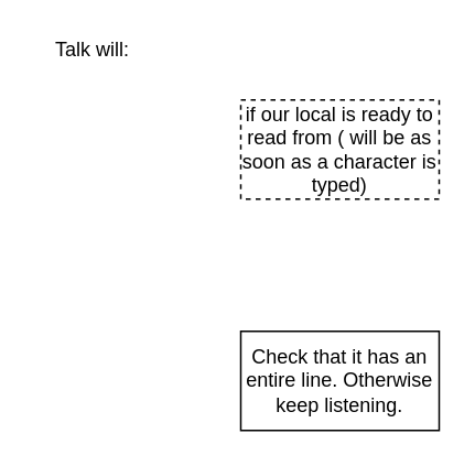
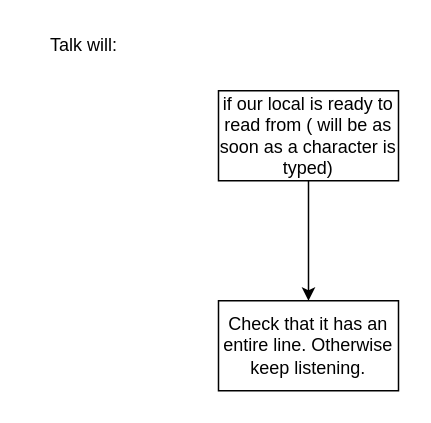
- <mxCell id="4" value="if our local is ready to read from ( will be as soon as a character is typed)" style="whiteSpace=wrap;html=1;dashed=1;" vertex="1" parent="1"><mxGeometry x="145" y="60" width="120" height="60" as="geometry" /></mxCell>
+ <mxCell id="4" value="if our local is ready to read from ( will be as soon as a character is typed)" style="whiteSpace=wrap;html=1;" vertex="1" parent="1"><mxGeometry x="145" y="60" width="120" height="60" as="geometry" /></mxCell>
+ <mxCell id="3" value="" style="edgeStyle=orthogonalEdgeStyle;rounded=0;orthogonalLoop=1;jettySize=auto;html=1;" edge="1" parent="1" source="4" target="5"><mxGeometry relative="1" as="geometry" /></mxCell>
